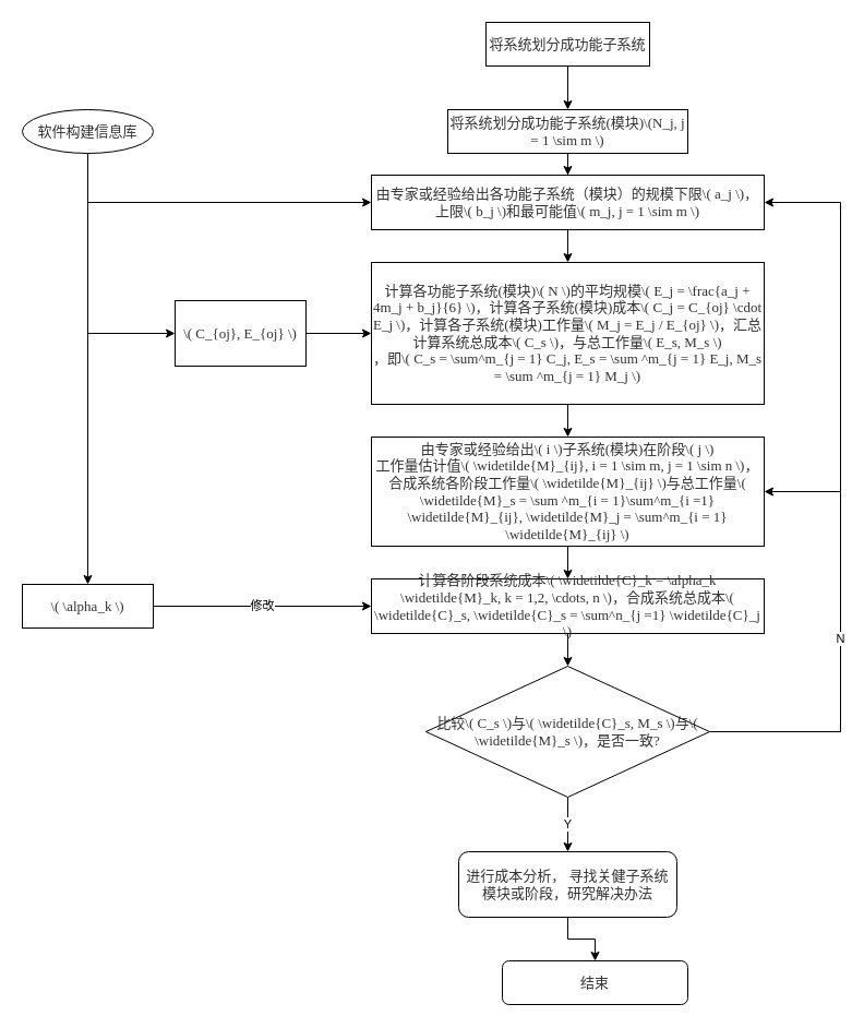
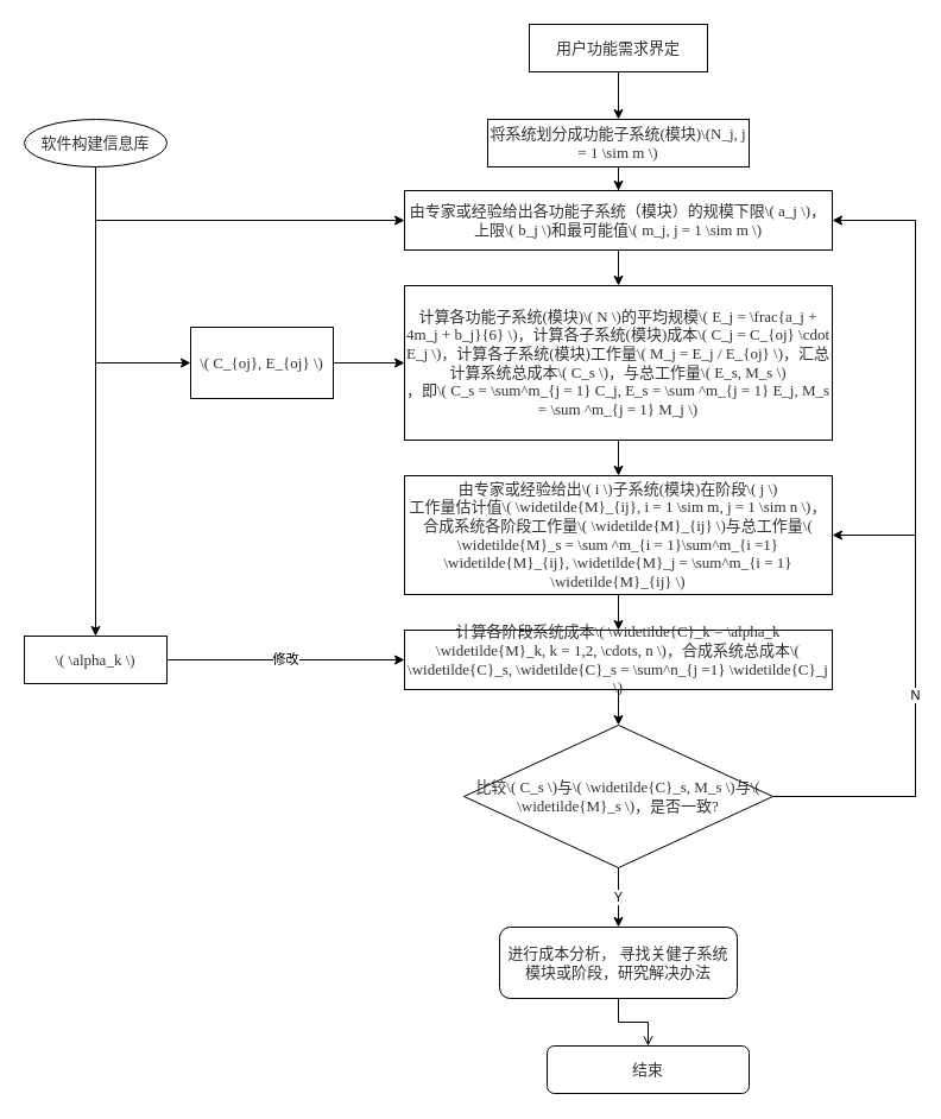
- <mxCell id="3" value="&lt;span style=&quot;color: rgb(50, 50, 50); font-family: 微软雅黑; font-size: 13px; background-color: rgba(255, 255, 255, 0.01);&quot;&gt;将系统划分成功能子系统&lt;/span&gt;" style="rounded=0;whiteSpace=wrap;html=1;" vertex="1" parent="1"><mxGeometry x="445" width="150" height="40" as="geometry" y="20" /></mxCell>
+ <mxCell id="3" value="&lt;span style=&quot;color: rgb(50, 50, 50); font-family: 微软雅黑; font-size: 13px; background-color: rgba(255, 255, 255, 0.01);&quot;&gt;用户功能需求界定&lt;/span&gt;" style="rounded=0;whiteSpace=wrap;html=1;" vertex="1" parent="1"><mxGeometry x="445" width="150" height="40" as="geometry" y="20" /></mxCell>
- <mxCell id="18" style="edgeStyle=orthogonalEdgeStyle;rounded=0;orthogonalLoop=1;jettySize=auto;html=1;entryX=0.5;entryY=0;entryDx=0;entryDy=0;" edge="1" parent="1" source="19" target="20"><mxGeometry relative="1" as="geometry" /></mxCell>
+ <mxCell id="18" style="edgeStyle=orthogonalEdgeStyle;rounded=0;orthogonalLoop=1;jettySize=auto;html=1;entryX=0.5;entryY=0;entryDx=0;entryDy=0;endArrow=open;" edge="1" parent="1" source="19" target="20"><mxGeometry relative="1" as="geometry" /></mxCell>
